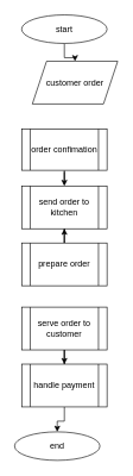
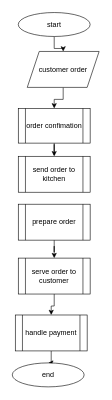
+ <mxCell id="2" value="" style="edgeStyle=orthogonalEdgeStyle;rounded=0;orthogonalLoop=1;jettySize=auto;html=1;" edge="1" parent="1" source="3" target="13"><mxGeometry relative="1" as="geometry" /></mxCell>
- <mxCell id="6" value="" style="edgeStyle=orthogonalEdgeStyle;rounded=0;orthogonalLoop=1;jettySize=auto;html=1;" edge="1" parent="1" source="7" target="5"><mxGeometry relative="1" as="geometry" /></mxCell>
+ <mxCell id="6" value="" style="edgeStyle=orthogonalEdgeStyle;rounded=0;orthogonalLoop=1;jettySize=auto;html=1;" edge="1" parent="1" source="7" target="9"><mxGeometry relative="1" as="geometry" /></mxCell>
- <mxCell id="11" value="handle payment" style="shape=process;whiteSpace=wrap;html=1;backgroundOutline=1;" vertex="1" parent="1"><mxGeometry x="30" y="510" width="120" height="60" as="geometry" /></mxCell>
+ <mxCell id="11" value="handle payment" style="shape=process;whiteSpace=wrap;html=1;backgroundOutline=1;" vertex="1" parent="1"><mxGeometry x="25" y="525" width="120" height="60" as="geometry" /></mxCell>
